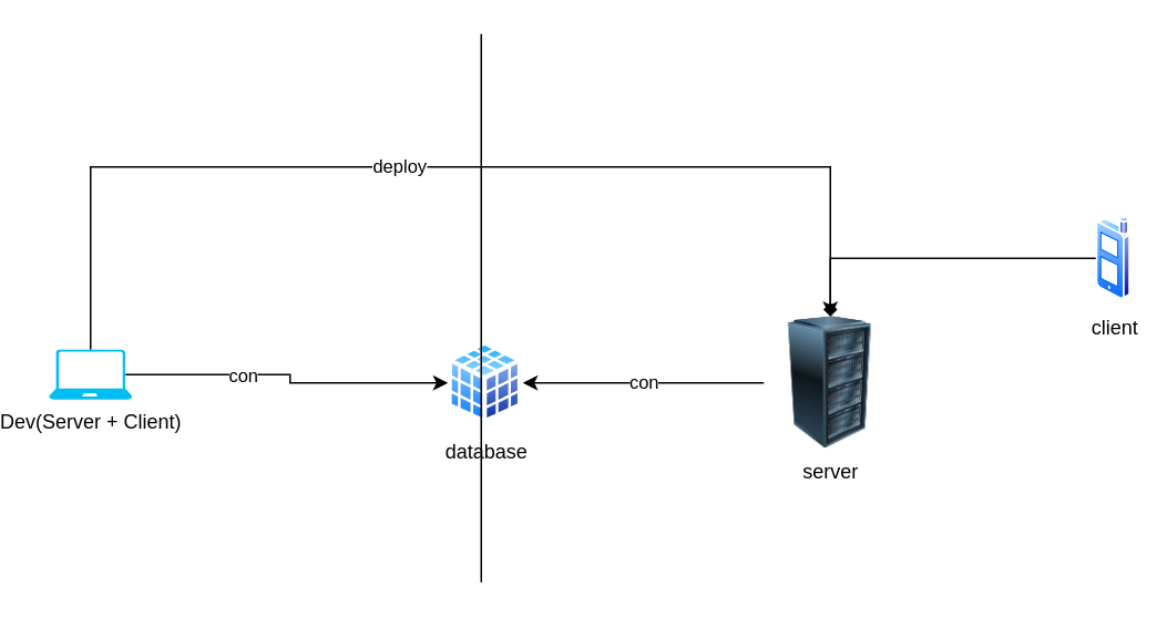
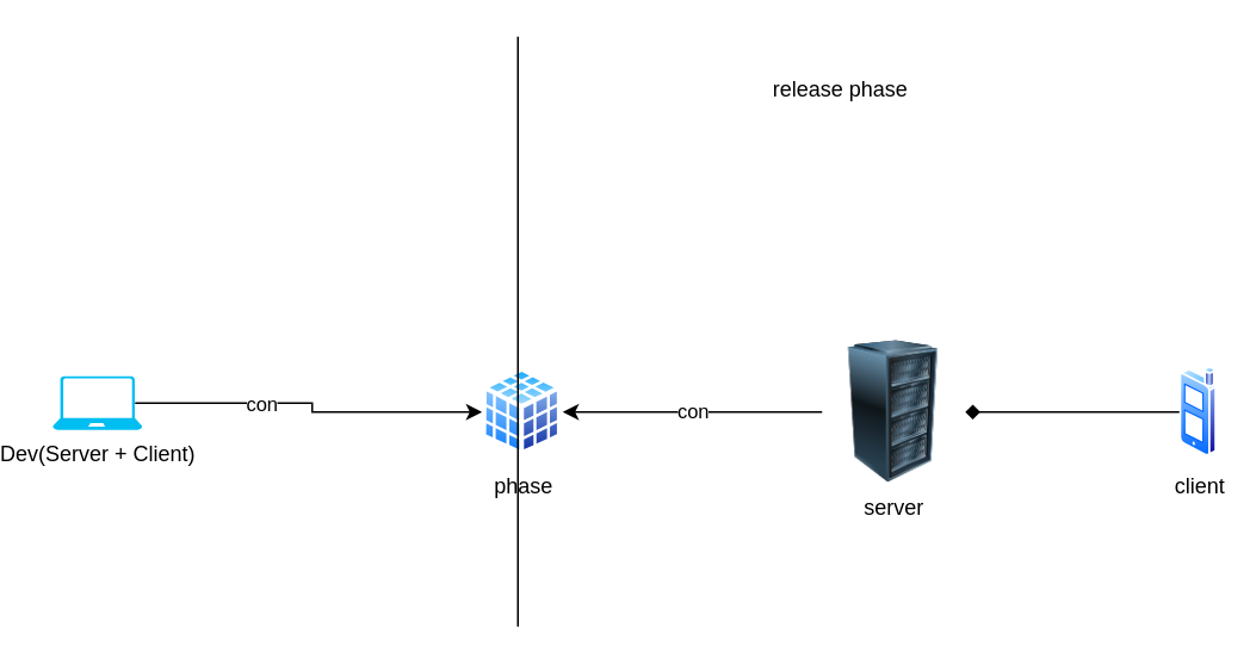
+ <mxCell id="14" value="release phase" style="text;html=1;align=center;verticalAlign=middle;resizable=0;points=[];autosize=1;" vertex="1" parent="1"><mxGeometry x="415" y="40" width="90" height="20" as="geometry" /></mxCell>
- <mxCell id="4" style="edgeStyle=orthogonalEdgeStyle;rounded=0;orthogonalLoop=1;jettySize=auto;html=1;exitX=0.5;exitY=0;exitDx=0;exitDy=0;exitPerimeter=0;entryX=0.5;entryY=0;entryDx=0;entryDy=0;" edge="1" parent="1" source="6" target="9"><mxGeometry relative="1" as="geometry"><Array as="points"><mxPoint x="45" y="100" /><mxPoint x="490" y="100" /></Array></mxGeometry></mxCell>
- <mxCell id="5" value="deploy" style="edgeLabel;html=1;align=center;verticalAlign=middle;resizable=0;points=[];" vertex="1" connectable="0" parent="4"><mxGeometry x="-0.086" y="1" relative="1" as="geometry"><mxPoint as="offset" /></mxGeometry></mxCell>
- <mxCell id="12" value="client" style="aspect=fixed;perimeter=ellipsePerimeter;html=1;align=center;shadow=0;dashed=0;spacingTop=3;image;image=img/lib/active_directory/cell_phone.svg;" vertex="1" parent="1"><mxGeometry x="650" y="130" width="21" height="50" as="geometry" /></mxCell>
+ <mxCell id="12" value="client" style="aspect=fixed;perimeter=ellipsePerimeter;html=1;align=center;shadow=0;dashed=0;spacingTop=3;image;image=img/lib/active_directory/cell_phone.svg;" vertex="1" parent="1"><mxGeometry x="650" y="205" width="21" height="50" as="geometry" /></mxCell>
- <mxCell id="10" value="database&lt;br&gt;" style="aspect=fixed;perimeter=ellipsePerimeter;html=1;align=center;shadow=0;dashed=0;spacingTop=3;image;image=img/lib/active_directory/database_cube.svg;" vertex="1" parent="1"><mxGeometry x="260" y="205" width="45" height="50" as="geometry" /></mxCell>
+ <mxCell id="10" value="phase&lt;br&gt;" style="aspect=fixed;perimeter=ellipsePerimeter;html=1;align=center;shadow=0;dashed=0;spacingTop=3;image;image=img/lib/active_directory/database_cube.svg;" vertex="1" parent="1"><mxGeometry x="260" y="205" width="45" height="50" as="geometry" /></mxCell>
